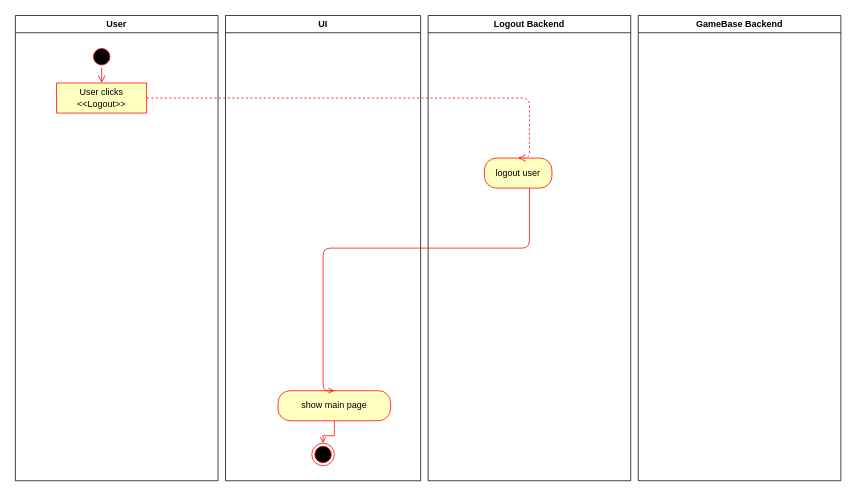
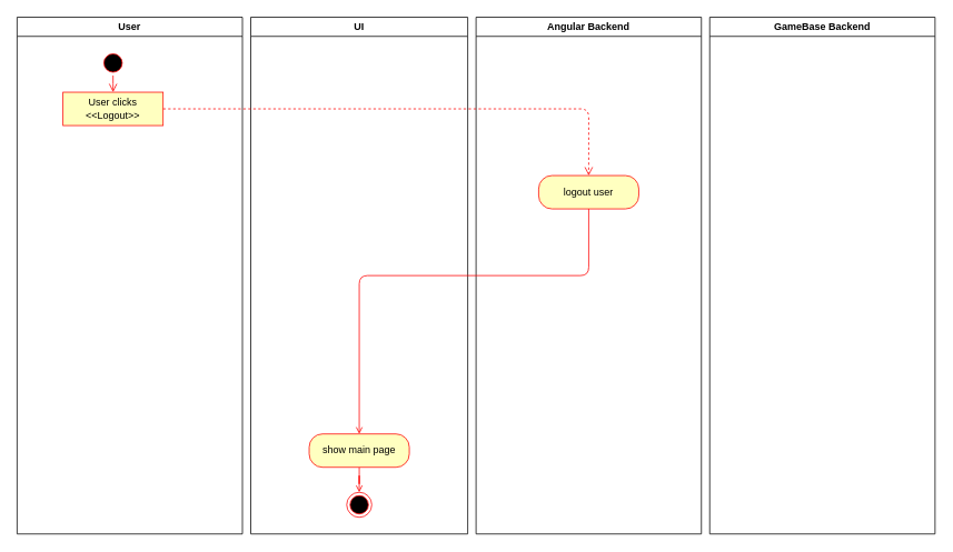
- <mxCell id="10" value="Logout Backend" style="swimlane;whiteSpace=wrap" parent="1" vertex="1"><mxGeometry x="570" y="20" width="270" height="620" as="geometry" /></mxCell>
+ <mxCell id="10" value="Angular Backend" style="swimlane;whiteSpace=wrap" parent="1" vertex="1"><mxGeometry x="570" y="20" width="270" height="620" as="geometry" /></mxCell>
- <mxCell id="11" value="logout user" style="rounded=1;whiteSpace=wrap;html=1;arcSize=40;fillColor=#ffffc0;strokeColor=#ff0000;" parent="10" vertex="1"><mxGeometry x="75" y="190" width="90" height="40" as="geometry" /></mxCell>
+ <mxCell id="11" value="logout user" style="rounded=1;whiteSpace=wrap;html=1;arcSize=40;fillColor=#ffffc0;strokeColor=#ff0000;" parent="10" vertex="1"><mxGeometry x="75" y="190" width="120" height="40" as="geometry" /></mxCell>
- <mxCell id="8" value="show main page" style="rounded=1;whiteSpace=wrap;html=1;arcSize=40;fillColor=#ffffc0;strokeColor=#ff0000;" parent="6" vertex="1"><mxGeometry x="70" y="500" width="150" height="40" as="geometry" /></mxCell>
+ <mxCell id="8" value="show main page" style="rounded=1;whiteSpace=wrap;html=1;arcSize=40;fillColor=#ffffc0;strokeColor=#ff0000;" parent="6" vertex="1"><mxGeometry x="70" y="500" width="120" height="40" as="geometry" /></mxCell>
